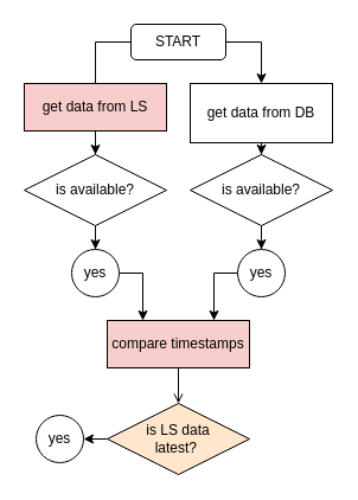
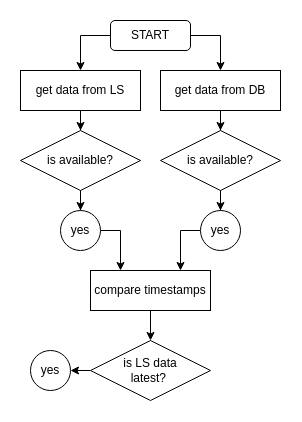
- <mxCell id="6" style="edgeStyle=orthogonalEdgeStyle;rounded=0;orthogonalLoop=1;jettySize=auto;html=1;exitX=0;exitY=0.5;exitDx=0;exitDy=0;entryX=0.5;entryY=0;entryDx=0;entryDy=0;endArrow=none;" parent="1" source="8" target="3" edge="1"><mxGeometry relative="1" as="geometry" /></mxCell>
+ <mxCell id="6" style="edgeStyle=orthogonalEdgeStyle;rounded=0;orthogonalLoop=1;jettySize=auto;html=1;exitX=0;exitY=0.5;exitDx=0;exitDy=0;entryX=0.5;entryY=0;entryDx=0;entryDy=0;" parent="1" source="8" target="3" edge="1"><mxGeometry relative="1" as="geometry" /></mxCell>
- <mxCell id="3" value="get data from LS" style="rounded=0;whiteSpace=wrap;html=1;fillColor=#f8cecc;" parent="1" vertex="1"><mxGeometry x="20" y="70" width="120" height="40" as="geometry" /></mxCell>
+ <mxCell id="3" value="get data from LS" style="rounded=0;whiteSpace=wrap;html=1;" parent="1" vertex="1"><mxGeometry x="20" y="70" width="120" height="40" as="geometry" /></mxCell>
- <mxCell id="5" value="get data from DB" style="rounded=0;whiteSpace=wrap;html=1;" parent="1" vertex="1"><mxGeometry x="160" y="70" width="120" height="50" as="geometry" /></mxCell>
+ <mxCell id="5" value="get data from DB" style="rounded=0;whiteSpace=wrap;html=1;" parent="1" vertex="1"><mxGeometry x="160" y="70" width="120" height="40" as="geometry" /></mxCell>
- <mxCell id="18" value="compare timestamps" style="rounded=0;whiteSpace=wrap;html=1;fillColor=#f8cecc;" parent="1" vertex="1"><mxGeometry x="90" y="270" width="120" height="40" as="geometry" /></mxCell>
+ <mxCell id="18" value="compare timestamps" style="rounded=0;whiteSpace=wrap;html=1;" parent="1" vertex="1"><mxGeometry x="90" y="270" width="120" height="40" as="geometry" /></mxCell>
- <mxCell id="17" value="" style="edgeStyle=orthogonalEdgeStyle;rounded=0;orthogonalLoop=1;jettySize=auto;html=1;endArrow=open;" parent="1" source="18" target="20" edge="1"><mxGeometry relative="1" as="geometry" /></mxCell>
+ <mxCell id="17" value="" style="edgeStyle=orthogonalEdgeStyle;rounded=0;orthogonalLoop=1;jettySize=auto;html=1;" parent="1" source="18" target="20" edge="1"><mxGeometry relative="1" as="geometry" /></mxCell>
- <mxCell id="20" value="is LS data &lt;br&gt;latest?&amp;nbsp;" style="rhombus;whiteSpace=wrap;html=1;fillColor=#ffe6cc;" parent="1" vertex="1"><mxGeometry x="90" y="340" width="120" height="60" as="geometry" /></mxCell>
+ <mxCell id="20" value="is LS data &lt;br&gt;latest?&amp;nbsp;" style="rhombus;whiteSpace=wrap;html=1;" parent="1" vertex="1"><mxGeometry x="90" y="340" width="120" height="60" as="geometry" /></mxCell>
